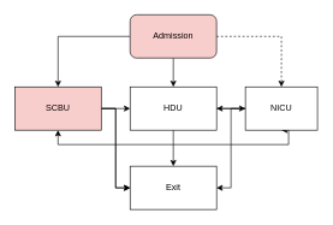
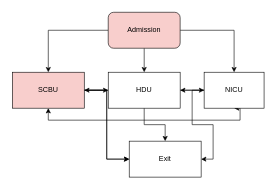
- <mxCell id="16" style="edgeStyle=orthogonalEdgeStyle;rounded=0;orthogonalLoop=1;jettySize=auto;html=1;entryX=0.5;entryY=0;entryDx=0;entryDy=0;dashed=1;" edge="1" parent="1" source="17" target="13"><mxGeometry relative="1" as="geometry" /></mxCell>
+ <mxCell id="16" style="edgeStyle=orthogonalEdgeStyle;rounded=0;orthogonalLoop=1;jettySize=auto;html=1;entryX=0.5;entryY=0;entryDx=0;entryDy=0;" edge="1" parent="1" source="17" target="13"><mxGeometry relative="1" as="geometry" /></mxCell>
+ <mxCell id="4" style="edgeStyle=orthogonalEdgeStyle;rounded=0;orthogonalLoop=1;jettySize=auto;html=1;entryX=1;entryY=0.5;entryDx=0;entryDy=0;" edge="1" parent="1" source="5" target="10"><mxGeometry relative="1" as="geometry" /></mxCell>
- <mxCell id="18" value="Exit" style="rounded=0;whiteSpace=wrap;html=1;" vertex="1" parent="1"><mxGeometry x="180" y="230" width="120" height="60" as="geometry" /></mxCell>
+ <mxCell id="18" value="Exit" style="rounded=0;whiteSpace=wrap;html=1;" vertex="1" parent="1"><mxGeometry x="215" y="235" width="120" height="60" as="geometry" /></mxCell>
